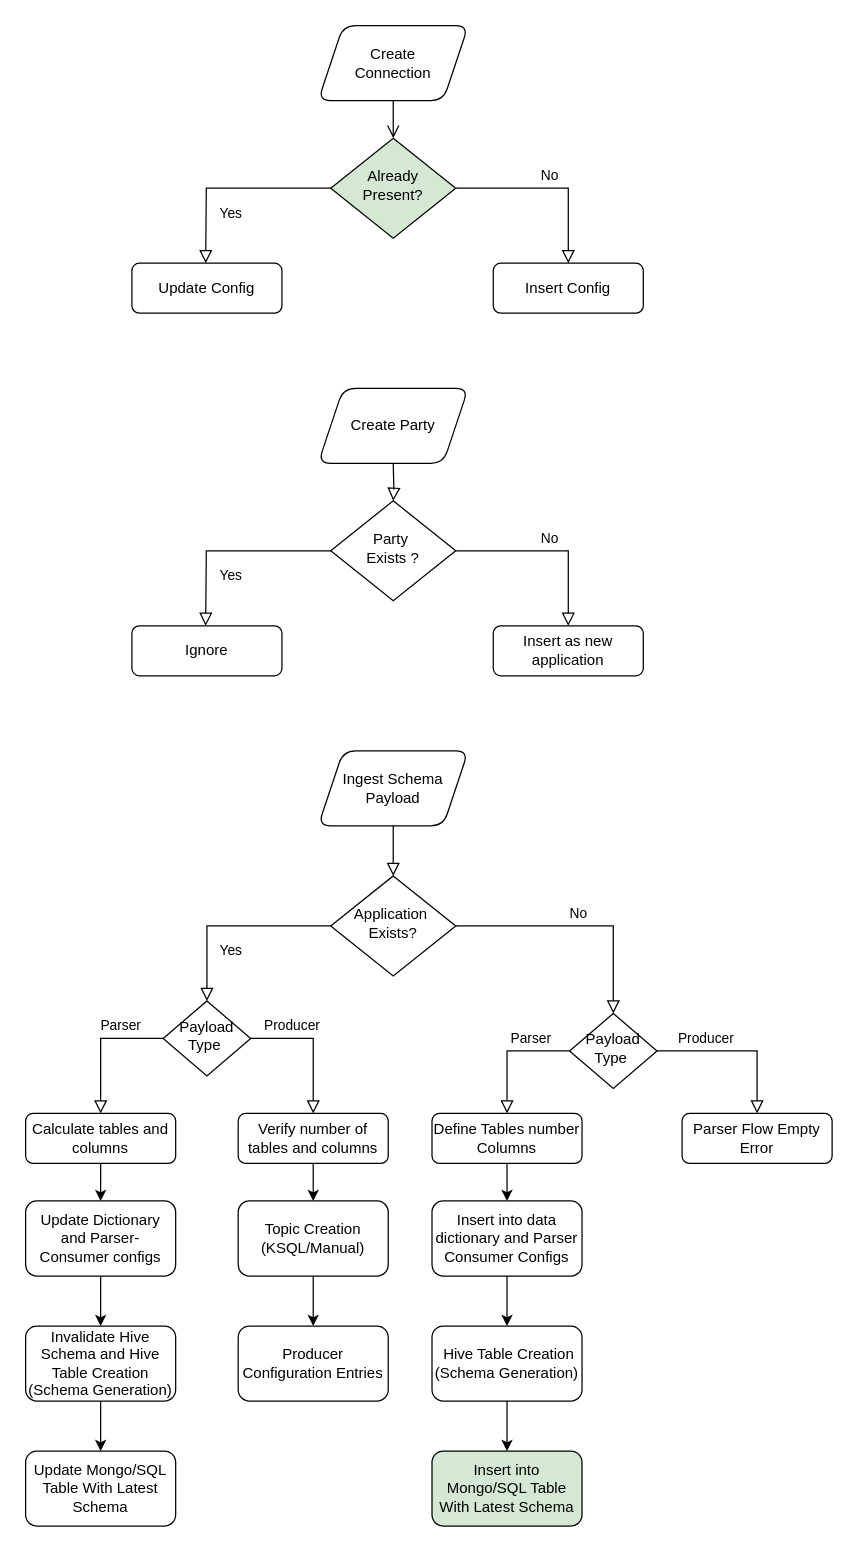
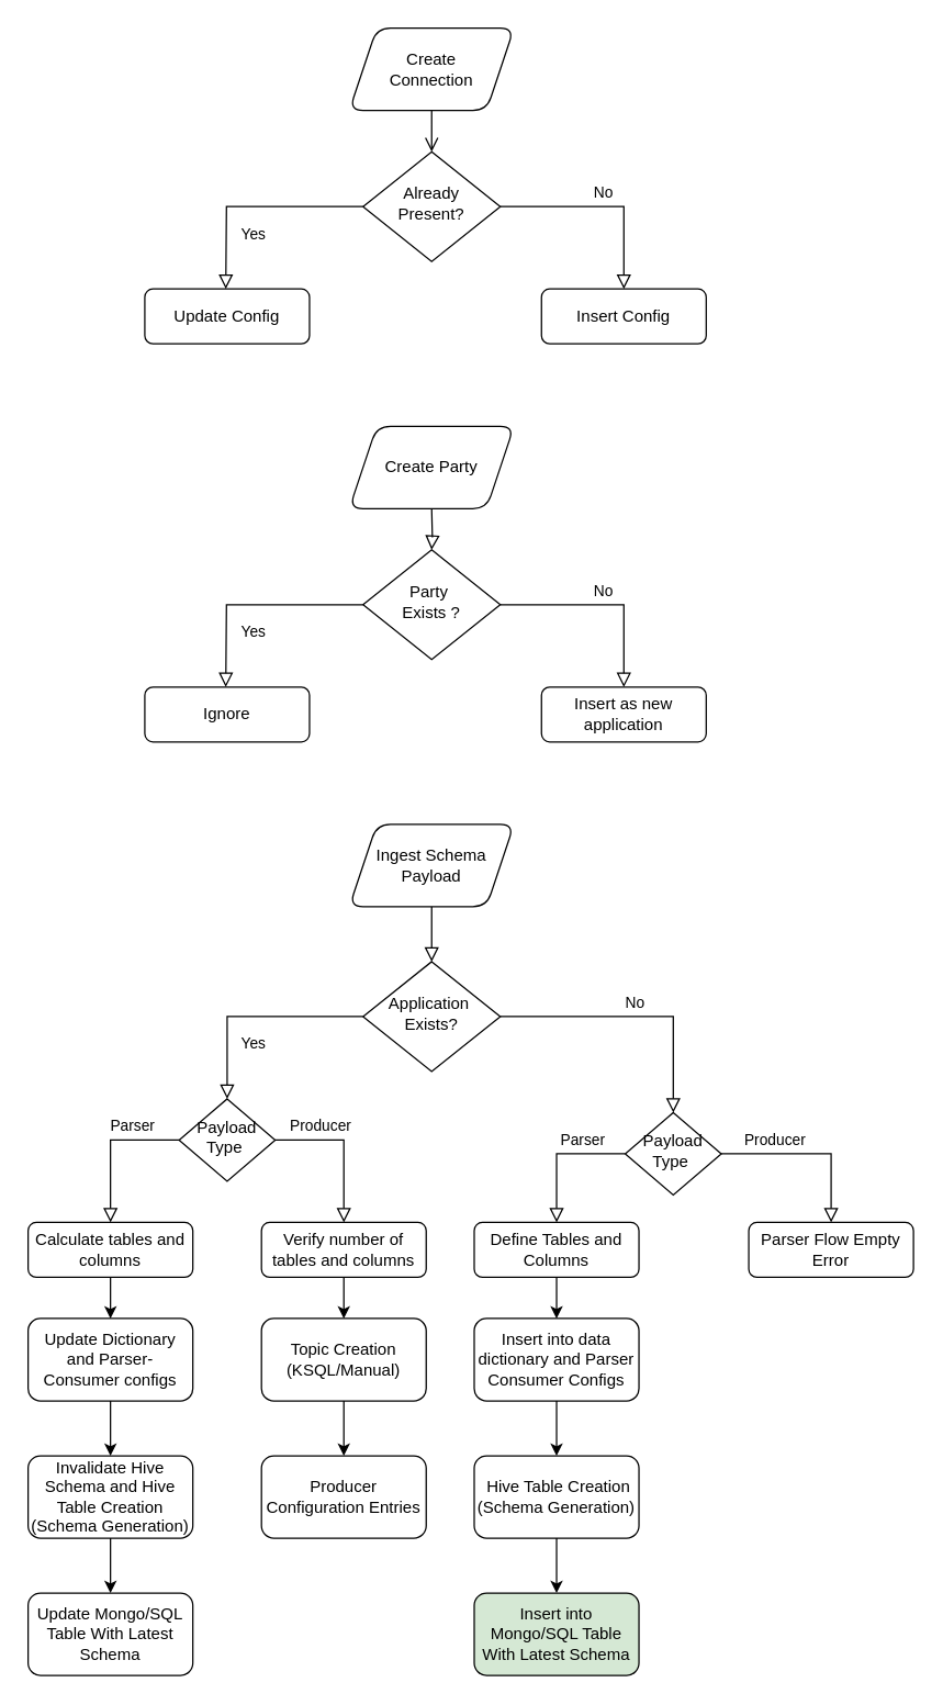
- <mxCell id="5" value="Already&lt;br&gt;Present?" style="rhombus;whiteSpace=wrap;html=1;shadow=0;fontFamily=Helvetica;fontSize=12;align=center;strokeWidth=1;spacing=6;spacingTop=-4;fillColor=#d5e8d4;" parent="1" vertex="1"><mxGeometry x="264" y="110" width="100" height="80" as="geometry" /></mxCell>
+ <mxCell id="5" value="Already&lt;br&gt;Present?" style="rhombus;whiteSpace=wrap;html=1;shadow=0;fontFamily=Helvetica;fontSize=12;align=center;strokeWidth=1;spacing=6;spacingTop=-4;" parent="1" vertex="1"><mxGeometry x="264" y="110" width="100" height="80" as="geometry" /></mxCell>
- <mxCell id="24" value="Define Tables number Columns" style="rounded=1;whiteSpace=wrap;html=1;fontSize=12;glass=0;strokeWidth=1;shadow=0;" vertex="1" parent="1"><mxGeometry x="345" y="890" width="120" height="40" as="geometry" /></mxCell>
+ <mxCell id="24" value="Define Tables and Columns" style="rounded=1;whiteSpace=wrap;html=1;fontSize=12;glass=0;strokeWidth=1;shadow=0;" vertex="1" parent="1"><mxGeometry x="345" y="890" width="120" height="40" as="geometry" /></mxCell>
